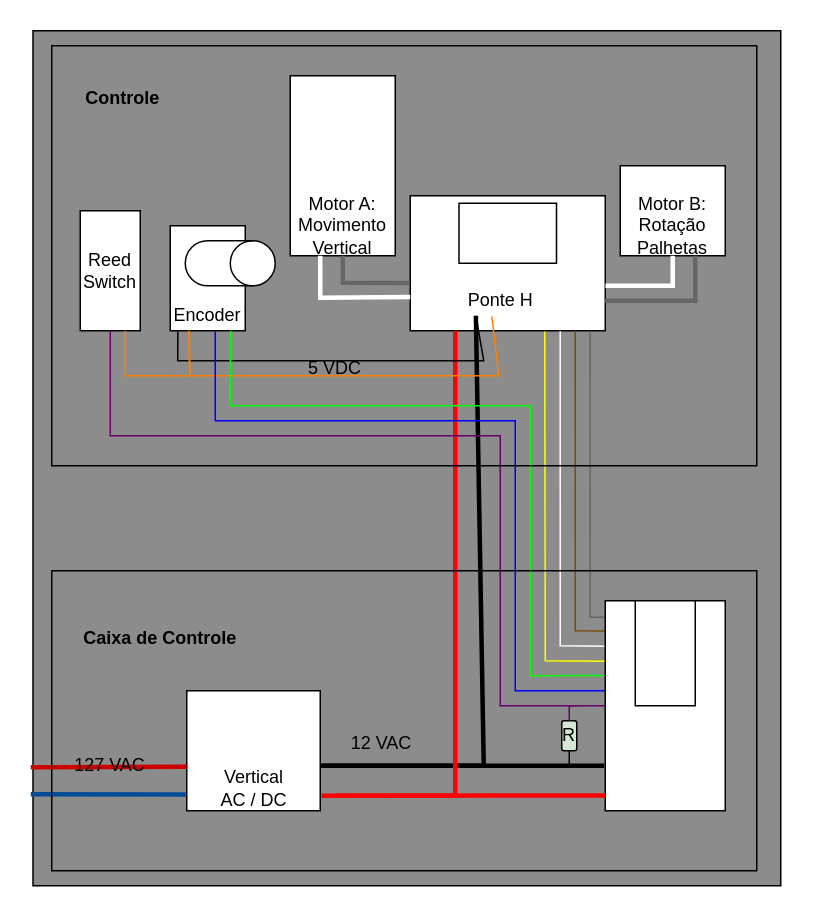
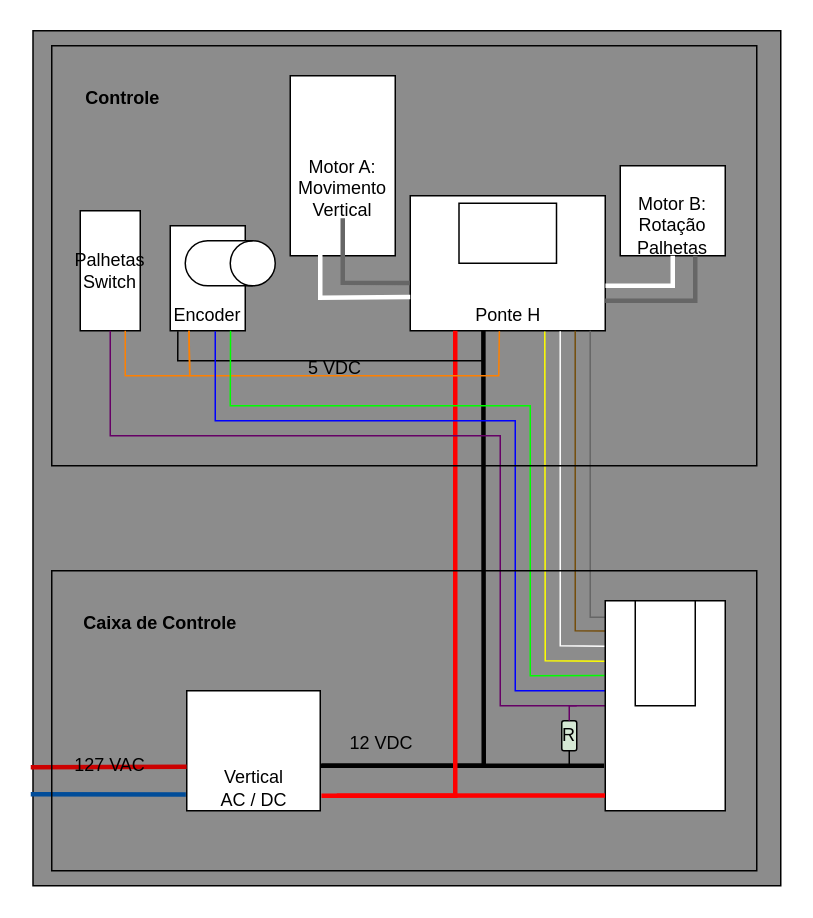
- <mxCell id="10" value="Motor A:&lt;br&gt;Movimento&lt;br&gt;Vertical" style="text;html=1;strokeColor=none;fillColor=none;align=center;verticalAlign=middle;whiteSpace=wrap;rounded=0;" vertex="1" parent="8"><mxGeometry x="5" y="80" width="60" height="40" as="geometry" /></mxCell>
+ <mxCell id="10" value="Motor A:&lt;br&gt;Movimento&lt;br&gt;Vertical" style="text;html=1;strokeColor=none;fillColor=none;align=center;verticalAlign=middle;whiteSpace=wrap;rounded=0;" vertex="1" parent="8"><mxGeometry x="5" y="55" width="60" height="40" as="geometry" /></mxCell>
- <mxCell id="20" value="Reed Switch" style="text;html=1;strokeColor=none;fillColor=none;align=center;verticalAlign=middle;whiteSpace=wrap;rounded=0;direction=south;container=0;" vertex="1" parent="18"><mxGeometry x="10" y="5" width="20" height="70" as="geometry" /></mxCell>
+ <mxCell id="20" value="Palhetas Switch" style="text;html=1;strokeColor=none;fillColor=none;align=center;verticalAlign=middle;whiteSpace=wrap;rounded=0;direction=south;container=0;" vertex="1" parent="18"><mxGeometry x="10" y="5" width="20" height="70" as="geometry" /></mxCell>
- <mxCell id="14" value="Ponte H" style="text;html=1;strokeColor=none;fillColor=none;align=center;verticalAlign=middle;whiteSpace=wrap;rounded=0;" vertex="1" parent="11"><mxGeometry x="27.5" y="60" width="65" height="20" as="geometry" /></mxCell>
+ <mxCell id="14" value="Ponte H" style="text;html=1;strokeColor=none;fillColor=none;align=center;verticalAlign=middle;whiteSpace=wrap;rounded=0;" vertex="1" parent="11"><mxGeometry x="32.5" y="70" width="65" height="20" as="geometry" /></mxCell>
- <mxCell id="52" value="&lt;b&gt;Caixa de Controle&lt;/b&gt;" style="text;html=1;strokeColor=none;fillColor=none;align=center;verticalAlign=middle;whiteSpace=wrap;rounded=0;" vertex="1" parent="1"><mxGeometry x="53" y="410" width="107" height="30" as="geometry" /></mxCell>
+ <mxCell id="52" value="&lt;b&gt;Caixa de Controle&lt;/b&gt;" style="text;html=1;strokeColor=none;fillColor=none;align=center;verticalAlign=middle;whiteSpace=wrap;rounded=0;" vertex="1" parent="1"><mxGeometry x="53" y="400" width="107" height="30" as="geometry" /></mxCell>
- <mxCell id="48" value="12 VAC" style="text;html=1;strokeColor=none;fillColor=none;align=center;verticalAlign=middle;whiteSpace=wrap;rounded=0;" vertex="1" parent="1"><mxGeometry x="224" y="480" width="60" height="30" as="geometry" /></mxCell>
+ <mxCell id="48" value="12 VDC" style="text;html=1;strokeColor=none;fillColor=none;align=center;verticalAlign=middle;whiteSpace=wrap;rounded=0;" vertex="1" parent="1"><mxGeometry x="224" y="480" width="60" height="30" as="geometry" /></mxCell>
